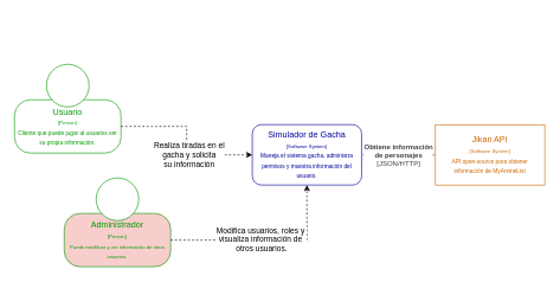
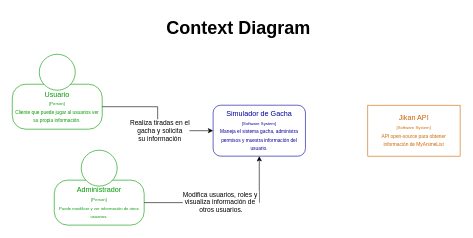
+ <mxCell id="13" value="Context Diagram" style="text;html=1;align=center;verticalAlign=middle;resizable=0;points=[];autosize=1;strokeColor=none;fillColor=none;fontSize=30;fontStyle=1" parent="1" vertex="1"><mxGeometry x="272" y="20" width="250" height="50" as="geometry" /></mxCell>
- <mxCell id="6" style="edgeStyle=orthogonalEdgeStyle;rounded=0;orthogonalLoop=1;jettySize=auto;html=1;exitX=1;exitY=0.5;exitDx=0;exitDy=0;entryX=0;entryY=0.5;entryDx=0;entryDy=0;dashed=1;" parent="1" source="3" target="5" edge="1"><mxGeometry relative="1" as="geometry" /></mxCell>
+ <mxCell id="6" style="edgeStyle=orthogonalEdgeStyle;rounded=0;orthogonalLoop=1;jettySize=auto;html=1;exitX=1;exitY=0.5;exitDx=0;exitDy=0;entryX=0;entryY=0.5;entryDx=0;entryDy=0;" parent="1" source="3" target="5" edge="1"><mxGeometry relative="1" as="geometry" /></mxCell>
- <mxCell id="15" value="&lt;div style=&quot;text-align: left&quot;&gt;&lt;div style=&quot;text-align: center&quot;&gt;&lt;b&gt;Obtiene información &#10;de personajes&lt;/b&gt;&lt;/div&gt;&lt;div style=&quot;text-align: center&quot;&gt;[JSON/HTTP]&lt;/div&gt;&lt;/div&gt;" style="endArrow=blockThin;html=1;fontSize=10;fontColor=#404040;strokeWidth=1;endFill=1;strokeColor=#828282;elbow=vertical;metaEdit=1;endSize=14;startSize=14;jumpStyle=arc;jumpSize=16;rounded=0;edgeStyle=orthogonalEdgeStyle;exitX=1;exitY=0.5;exitDx=0;exitDy=0;entryX=0;entryY=0.5;entryDx=0;entryDy=0;" edge="1" parent="1" source="5" target="14"><mxGeometry width="240" relative="1" as="geometry"><mxPoint x="543" y="300" as="sourcePoint" /><mxPoint x="783" y="300" as="targetPoint" /></mxGeometry></mxCell>
- <mxCell id="11" style="edgeStyle=orthogonalEdgeStyle;rounded=0;orthogonalLoop=1;jettySize=auto;html=1;exitX=1;exitY=0.5;exitDx=0;exitDy=0;entryX=0.5;entryY=1;entryDx=0;entryDy=0;dashed=1;" parent="1" source="9" target="5" edge="1"><mxGeometry relative="1" as="geometry" /></mxCell>
+ <mxCell id="11" style="edgeStyle=orthogonalEdgeStyle;rounded=0;orthogonalLoop=1;jettySize=auto;html=1;exitX=1;exitY=0.5;exitDx=0;exitDy=0;entryX=0.5;entryY=1;entryDx=0;entryDy=0;" parent="1" source="9" target="5" edge="1"><mxGeometry relative="1" as="geometry" /></mxCell>
- <mxCell id="9" value="&lt;font style=&quot;&quot;&gt;Administrador&lt;br&gt;&lt;font style=&quot;font-size: 7px;&quot;&gt;[Person]&lt;/font&gt;&lt;/font&gt;&lt;div&gt;&lt;span style=&quot;font-size: 7px;&quot;&gt;Puede modificar y ver información de otros usuarios.&lt;/span&gt;&lt;/div&gt;" style="rounded=1;whiteSpace=wrap;html=1;arcSize=30;strokeColor=#009900;fontColor=#009900;fillColor=#f8cecc;" parent="8" vertex="1"><mxGeometry y="50" width="150" height="75" as="geometry" /></mxCell>
+ <mxCell id="9" value="&lt;font style=&quot;&quot;&gt;Administrador&lt;br&gt;&lt;font style=&quot;font-size: 7px;&quot;&gt;[Person]&lt;/font&gt;&lt;/font&gt;&lt;div&gt;&lt;span style=&quot;font-size: 7px;&quot;&gt;Puede modificar y ver información de otros usuarios.&lt;/span&gt;&lt;/div&gt;" style="rounded=1;whiteSpace=wrap;html=1;arcSize=30;strokeColor=#009900;fontColor=#009900;" parent="8" vertex="1"><mxGeometry y="50" width="150" height="75" as="geometry" /></mxCell>
